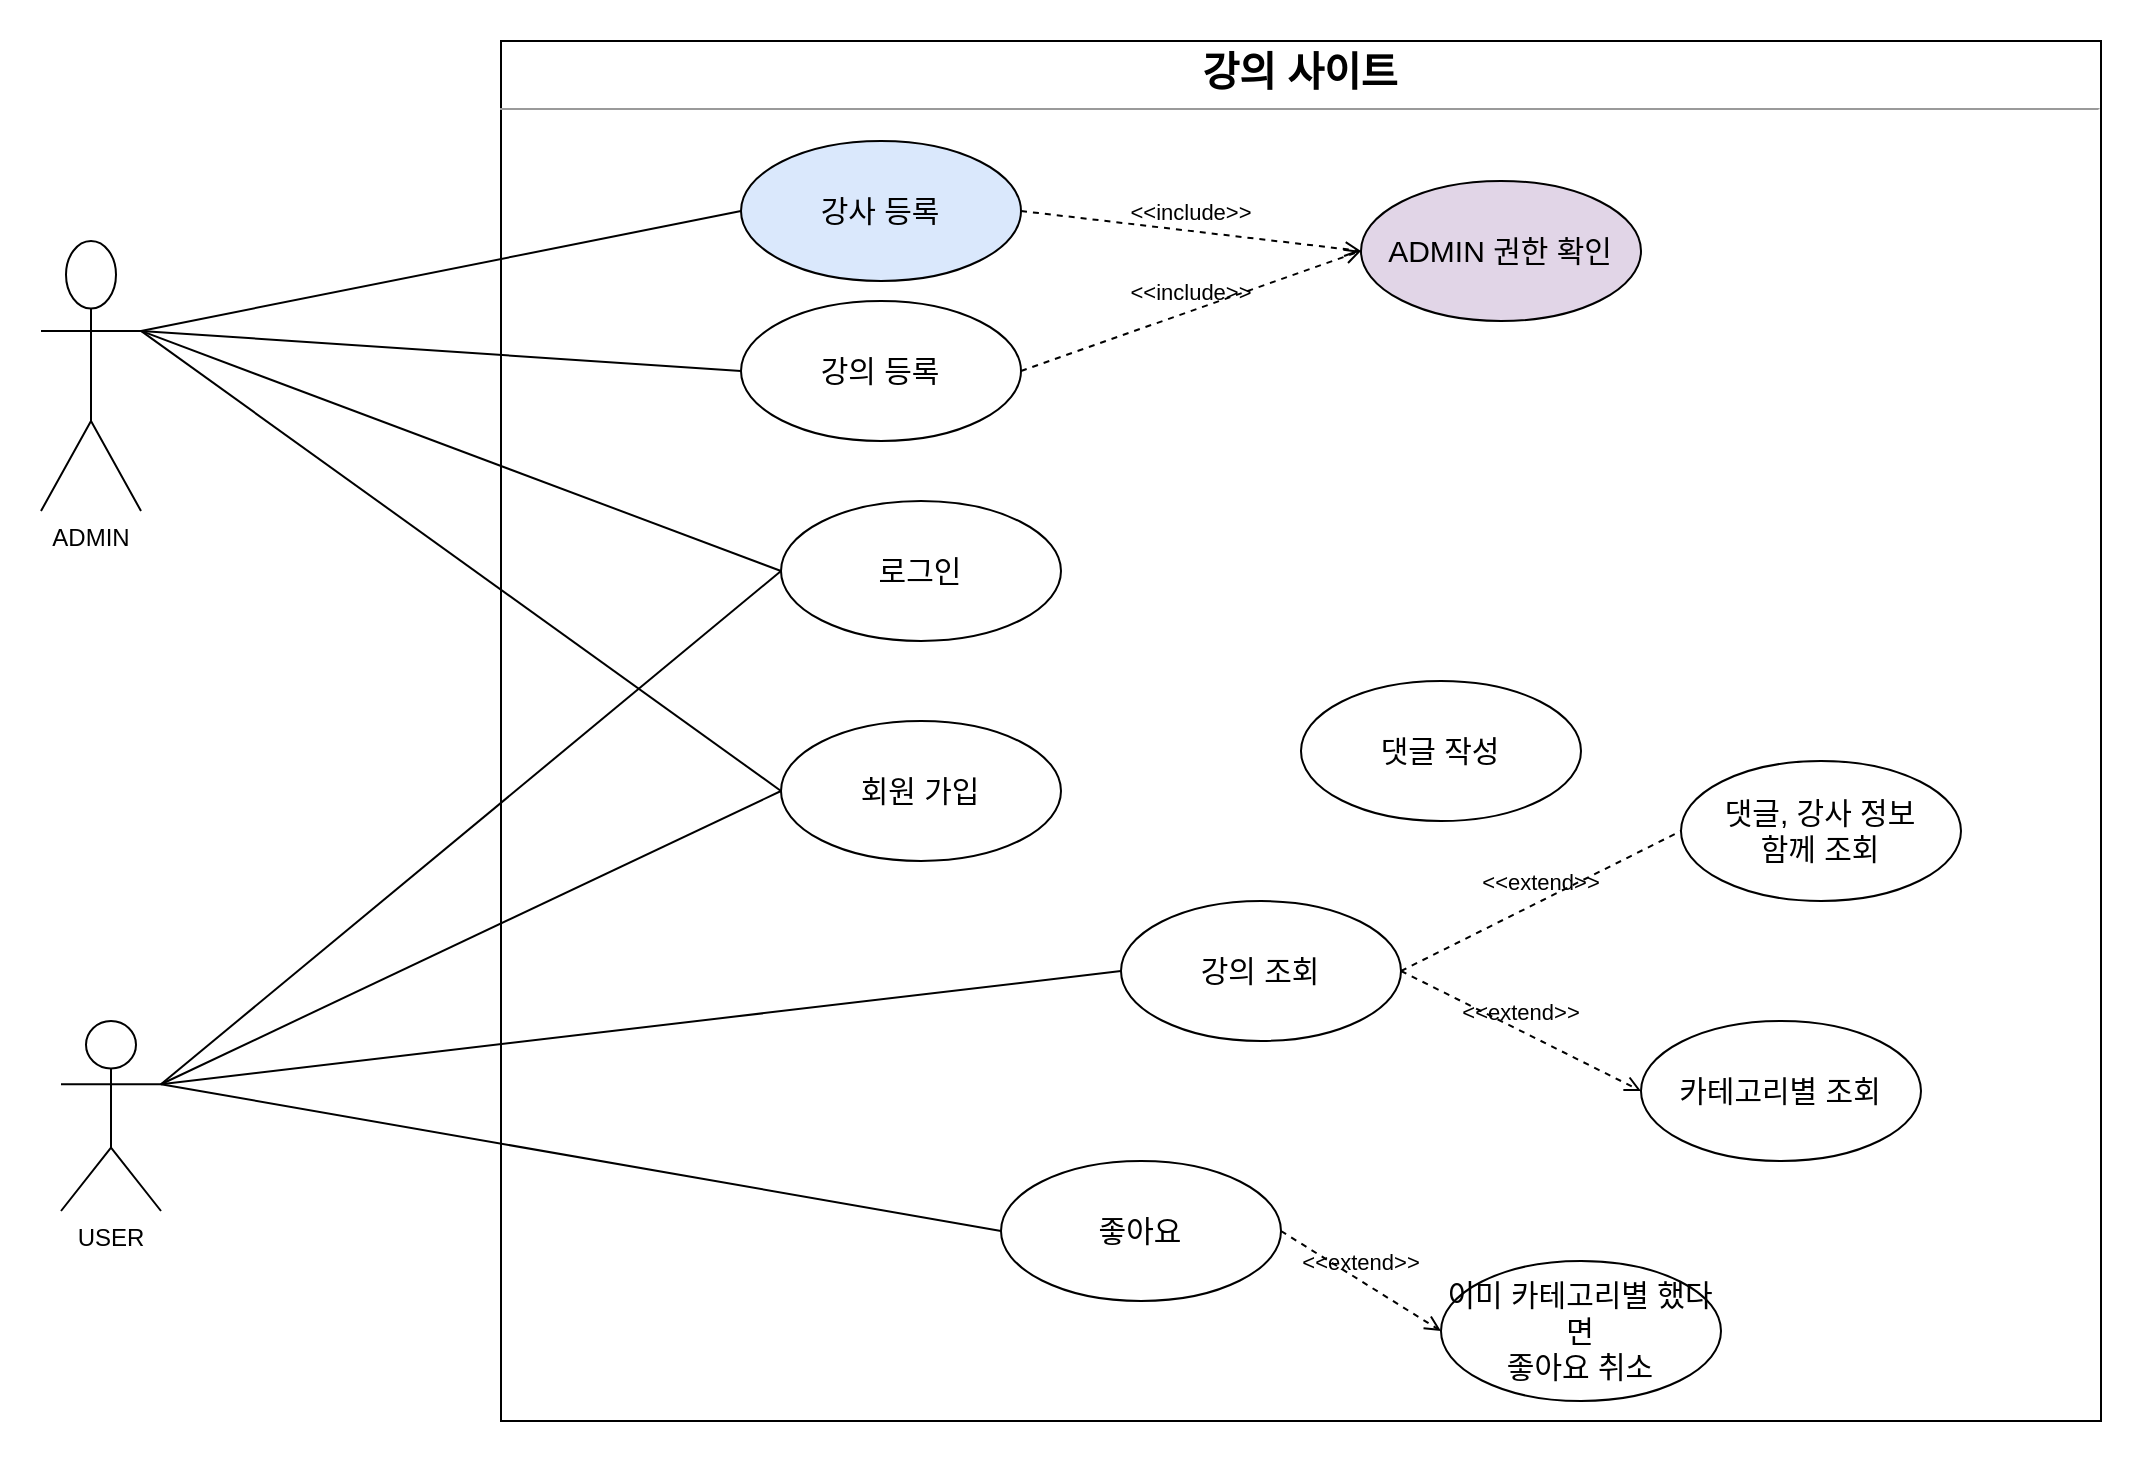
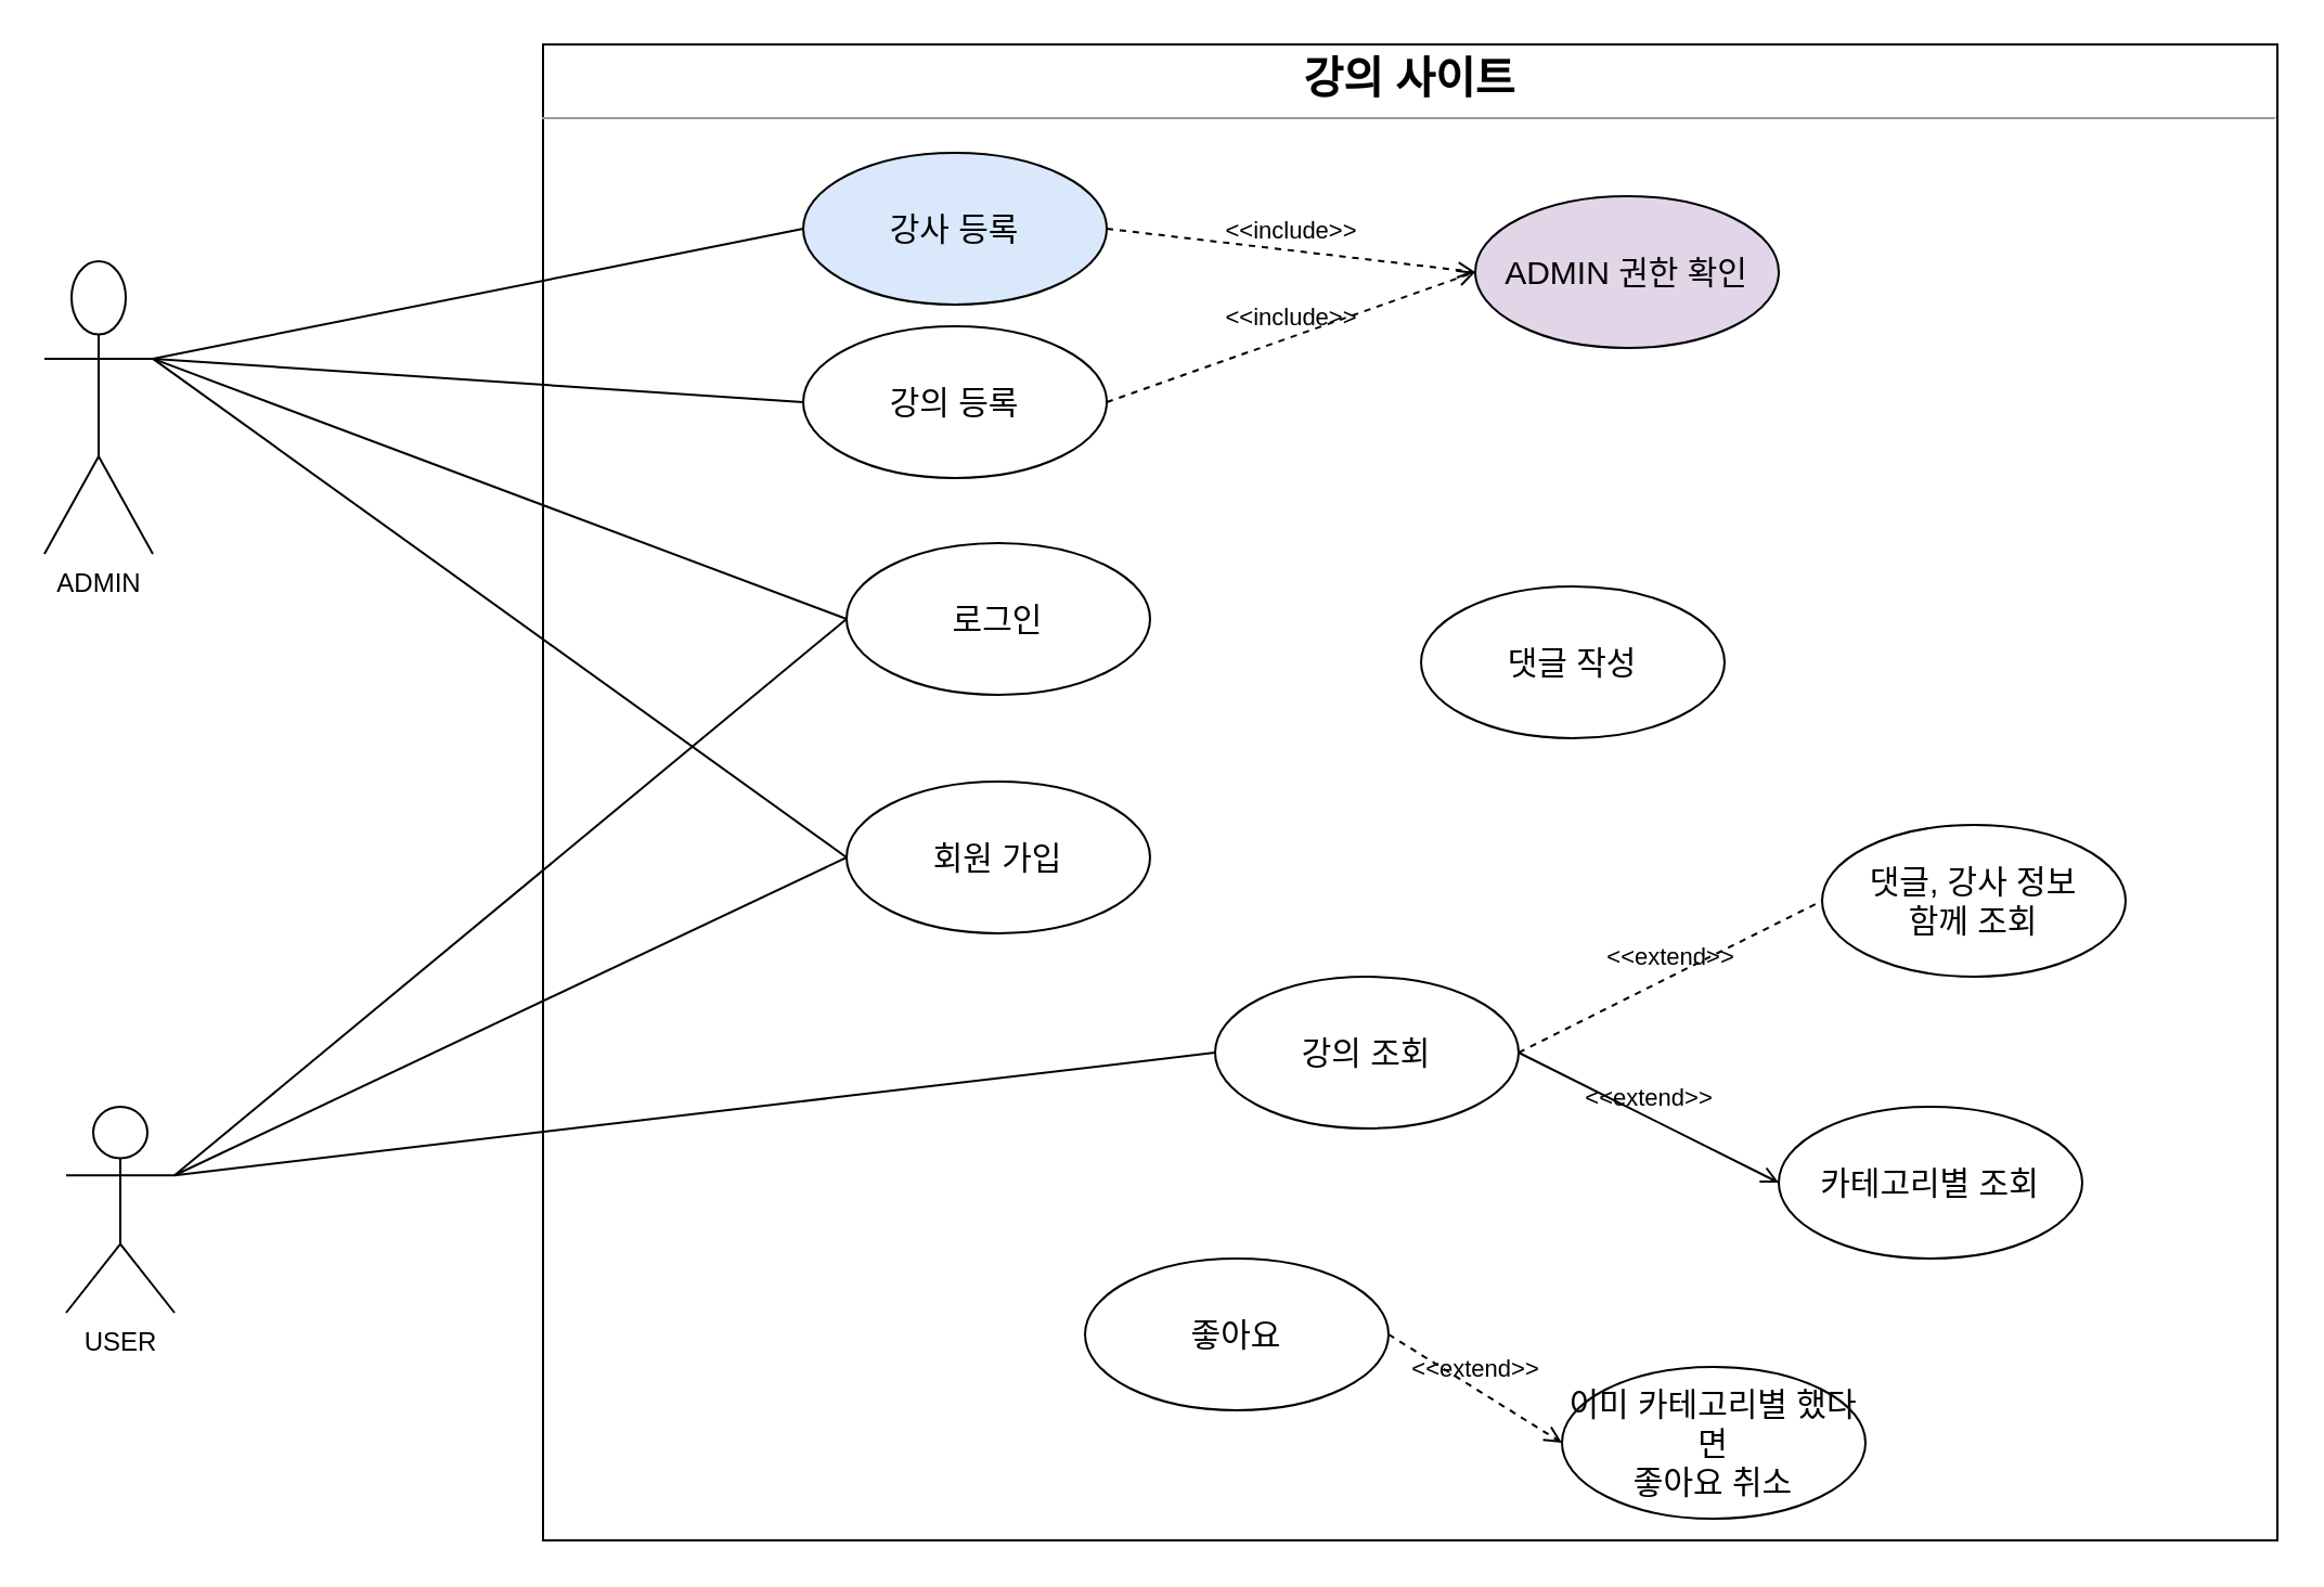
- <mxCell id="10" value="&lt;span style=&quot;font-size: 15px;&quot;&gt;댓글 작성&lt;/span&gt;" style="ellipse;whiteSpace=wrap;html=1;" vertex="1" parent="1"><mxGeometry x="650" y="340" width="140" height="70" as="geometry" /></mxCell>
+ <mxCell id="10" value="&lt;span style=&quot;font-size: 15px;&quot;&gt;댓글 작성&lt;/span&gt;" style="ellipse;whiteSpace=wrap;html=1;" vertex="1" parent="1"><mxGeometry x="655" y="270" width="140" height="70" as="geometry" /></mxCell>
- <mxCell id="28" value="&amp;lt;&amp;lt;extend&amp;gt;&amp;gt;" style="html=1;verticalAlign=bottom;labelBackgroundColor=none;endArrow=open;endFill=0;dashed=1;rounded=0;exitX=1;exitY=0.5;exitDx=0;exitDy=0;entryX=0;entryY=0.5;entryDx=0;entryDy=0;" edge="1" parent="1" source="20" target="27"><mxGeometry width="160" relative="1" as="geometry"><mxPoint x="710" y="495" as="sourcePoint" /><mxPoint x="850" y="425" as="targetPoint" /></mxGeometry></mxCell>
+ <mxCell id="28" value="&amp;lt;&amp;lt;extend&amp;gt;&amp;gt;" style="html=1;verticalAlign=bottom;labelBackgroundColor=none;endArrow=open;endFill=0;dashed=0;rounded=0;exitX=1;exitY=0.5;exitDx=0;exitDy=0;entryX=0;entryY=0.5;entryDx=0;entryDy=0;" edge="1" parent="1" source="20" target="27"><mxGeometry width="160" relative="1" as="geometry"><mxPoint x="710" y="495" as="sourcePoint" /><mxPoint x="850" y="425" as="targetPoint" /></mxGeometry></mxCell>
- <mxCell id="23" value="" style="endArrow=none;html=1;rounded=0;entryX=1;entryY=0.333;entryDx=0;entryDy=0;entryPerimeter=0;exitX=0;exitY=0.5;exitDx=0;exitDy=0;" edge="1" parent="1" source="9" target="4"><mxGeometry width="50" height="50" relative="1" as="geometry"><mxPoint x="390" y="419" as="sourcePoint" /><mxPoint x="90" y="552" as="targetPoint" /></mxGeometry></mxCell>
